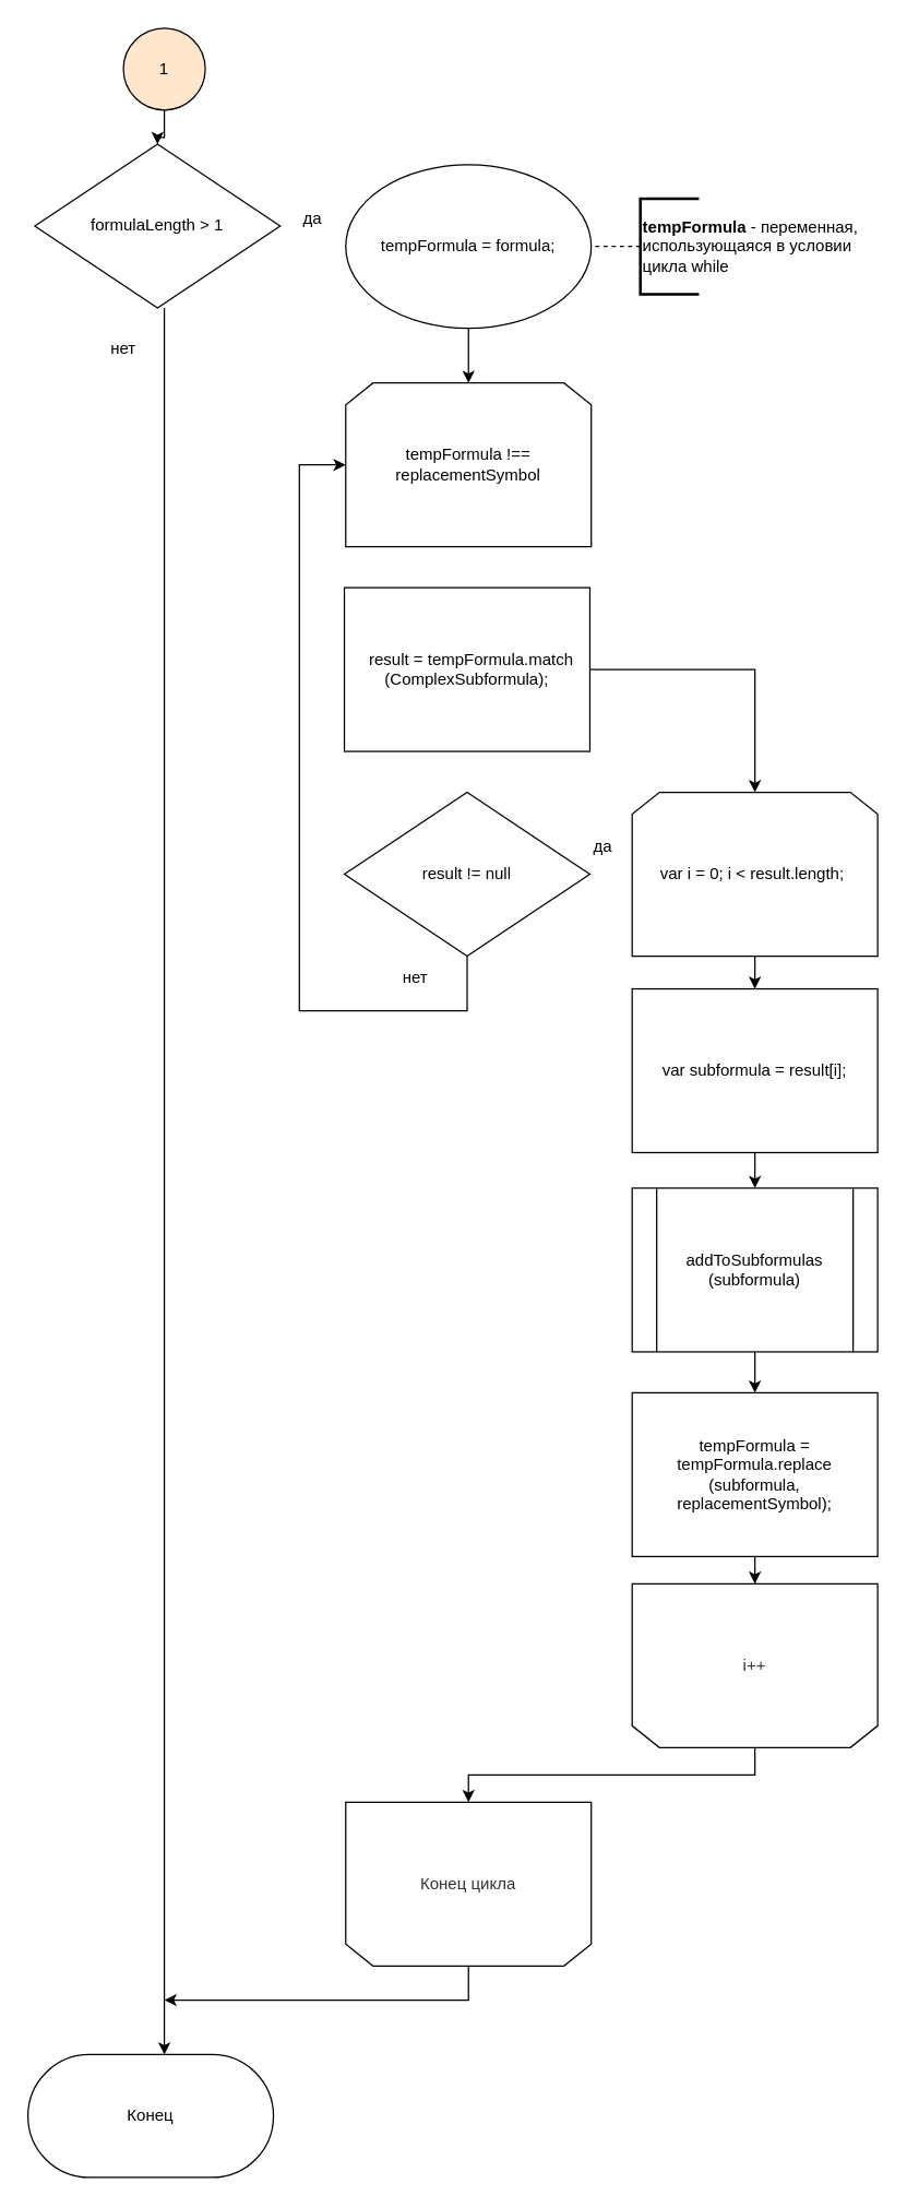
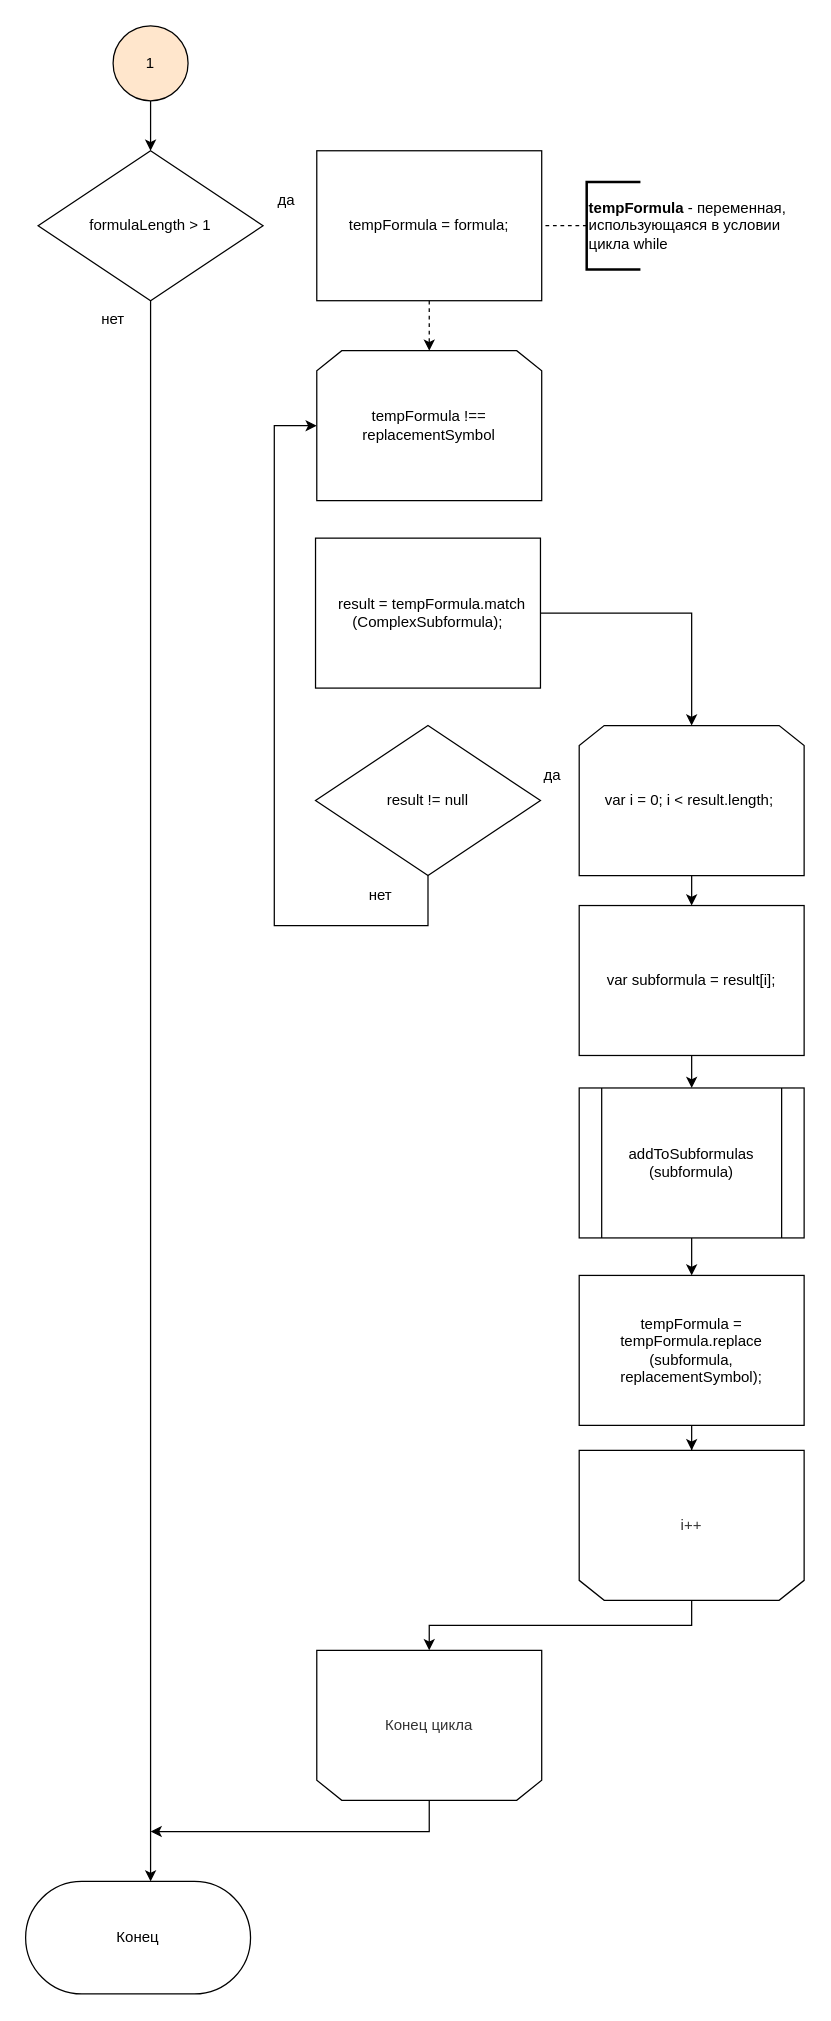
- <mxCell id="3" value="formulaLength &amp;gt; 1" style="strokeWidth=1;html=1;shape=mxgraph.flowchart.decision;whiteSpace=wrap;" vertex="1" parent="1"><mxGeometry x="25" y="105" width="180" height="120" as="geometry" /></mxCell>
+ <mxCell id="3" value="formulaLength &amp;gt; 1" style="strokeWidth=1;html=1;shape=mxgraph.flowchart.decision;whiteSpace=wrap;" vertex="1" parent="1"><mxGeometry x="30" y="120" width="180" height="120" as="geometry" /></mxCell>
- <mxCell id="5" value="&amp;nbsp;tempFormula = formula;&amp;nbsp;" style="ellipse;whiteSpace=wrap;html=1;" vertex="1" parent="1"><mxGeometry x="253" y="120" width="180" height="120" as="geometry" /></mxCell>
+ <mxCell id="5" value="&amp;nbsp;tempFormula = formula;&amp;nbsp;" style="rounded=0;whiteSpace=wrap;html=1;" vertex="1" parent="1"><mxGeometry x="253" y="120" width="180" height="120" as="geometry" /></mxCell>
- <mxCell id="4" style="edgeStyle=orthogonalEdgeStyle;rounded=0;orthogonalLoop=1;jettySize=auto;html=1;entryX=0.5;entryY=0;entryDx=0;entryDy=0;" edge="1" parent="1" source="5" target="9"><mxGeometry relative="1" as="geometry" /></mxCell>
+ <mxCell id="4" style="edgeStyle=orthogonalEdgeStyle;rounded=0;orthogonalLoop=1;jettySize=auto;html=1;entryX=0.5;entryY=0;entryDx=0;entryDy=0;dashed=1;" edge="1" parent="1" source="5" target="9"><mxGeometry relative="1" as="geometry" /></mxCell>
